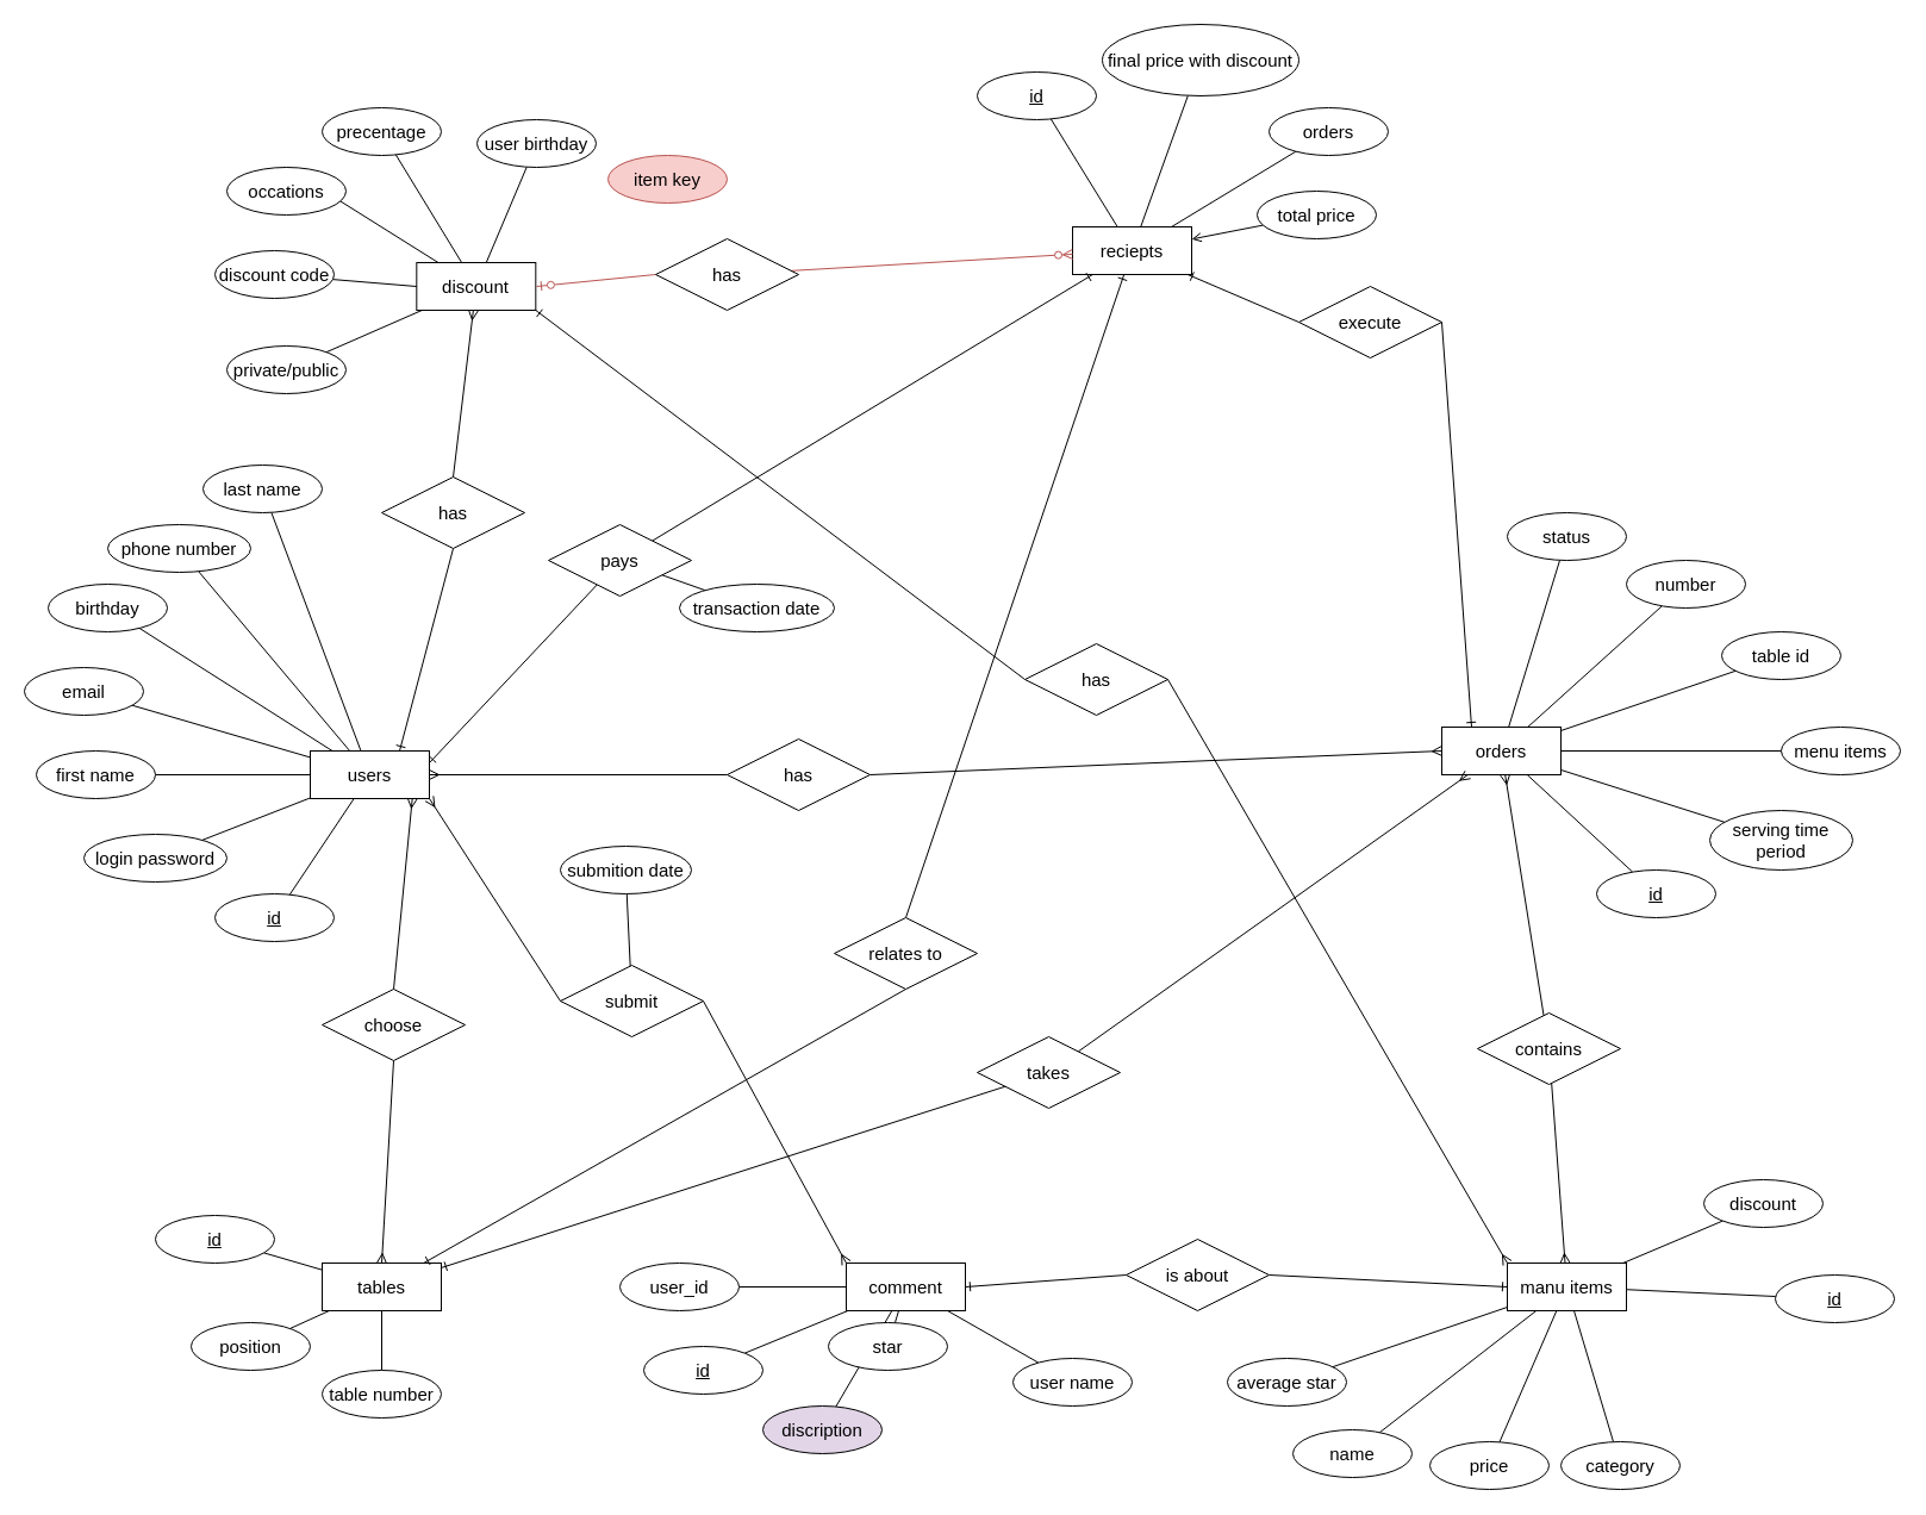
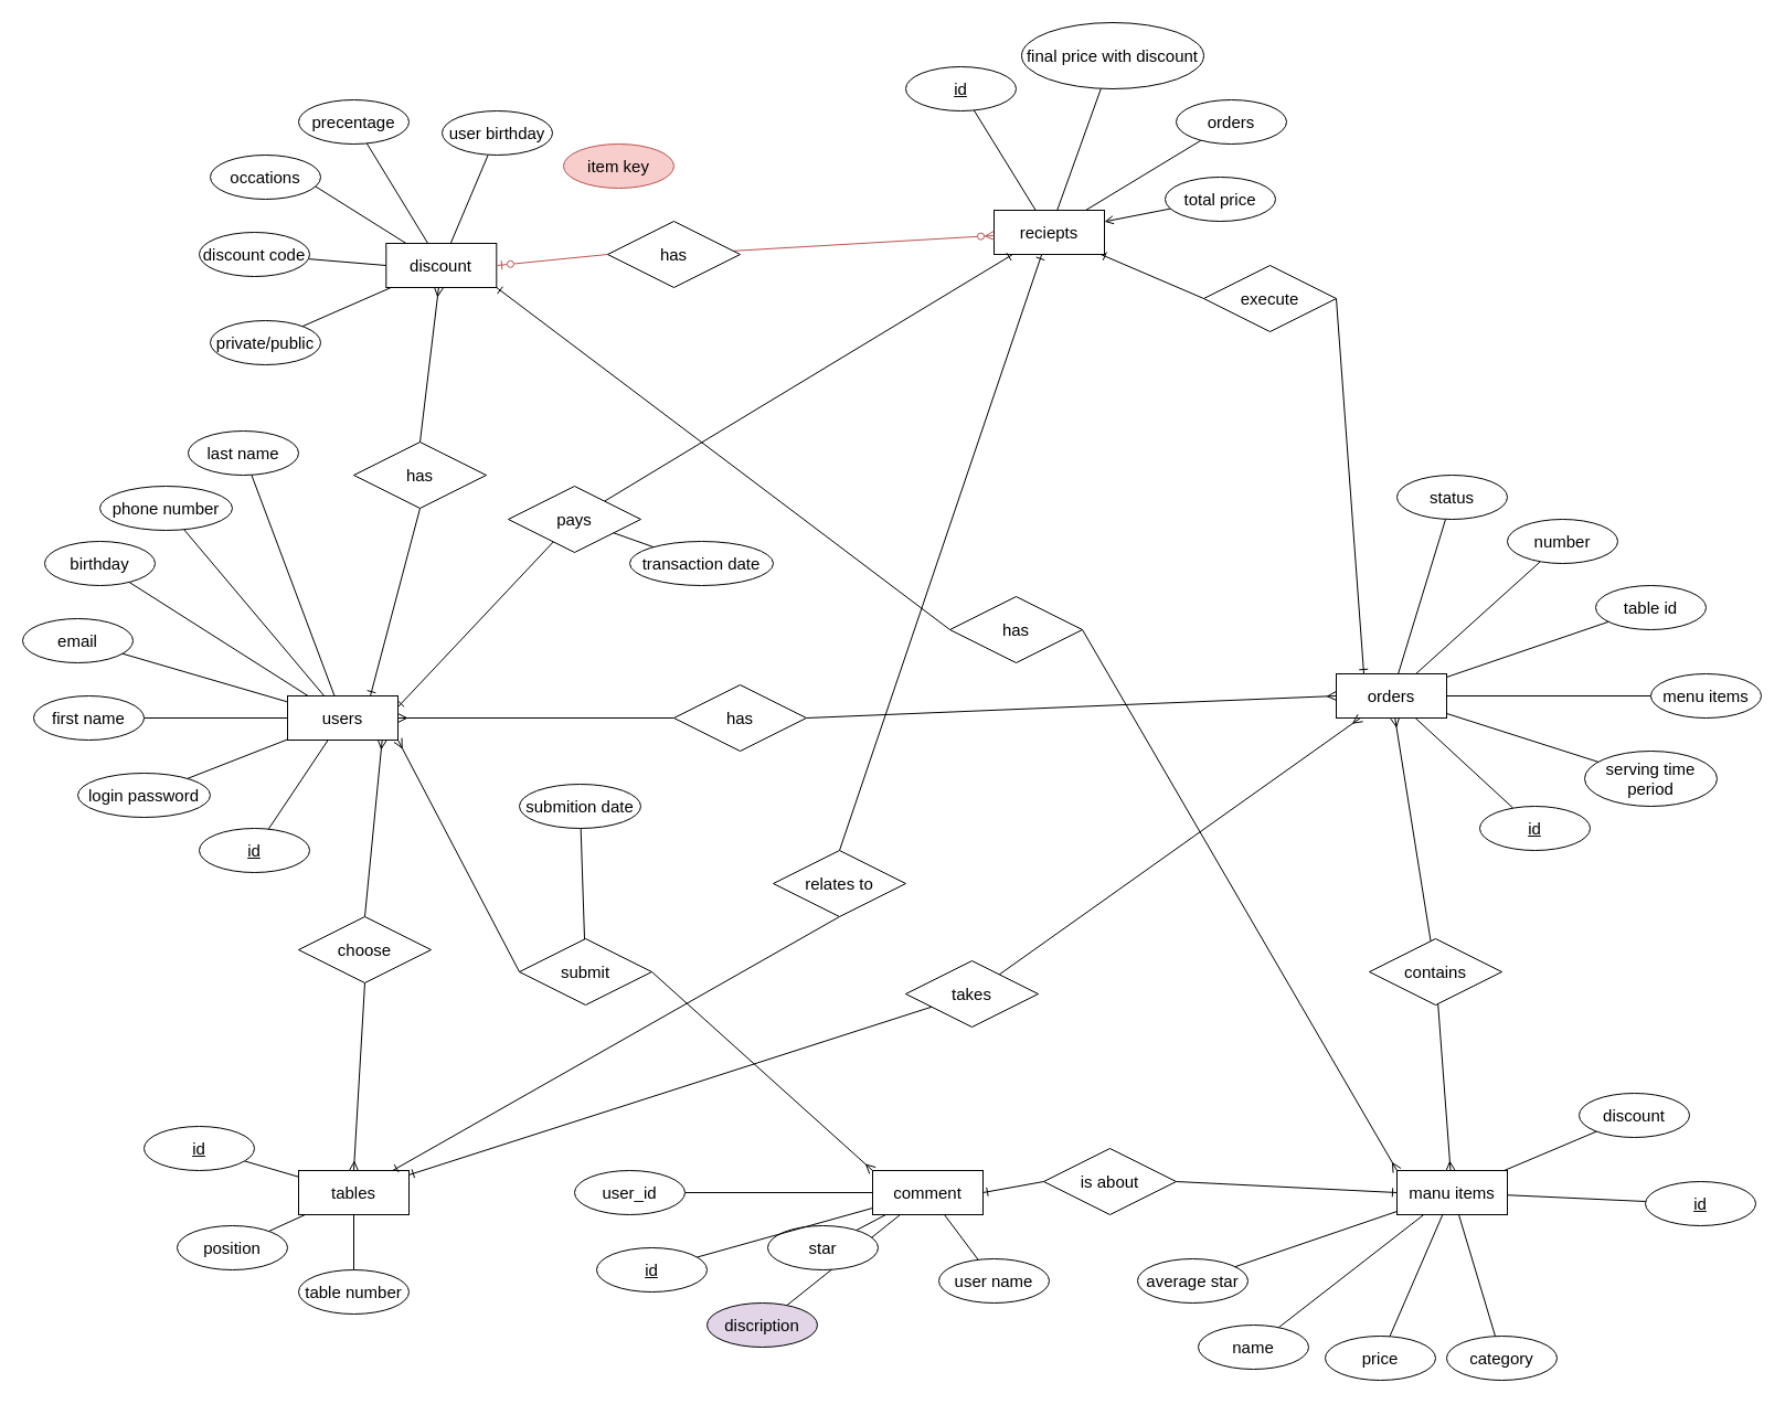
- <mxCell id="71" value="submit" style="shape=rhombus;perimeter=rhombusPerimeter;whiteSpace=wrap;html=1;align=center;fontSize=15;" vertex="1" parent="1"><mxGeometry x="470" y="810" width="120" height="60" as="geometry" /></mxCell>
+ <mxCell id="71" value="submit" style="shape=rhombus;perimeter=rhombusPerimeter;whiteSpace=wrap;html=1;align=center;fontSize=15;" vertex="1" parent="1"><mxGeometry x="470" y="850" width="120" height="60" as="geometry" /></mxCell>
- <mxCell id="81" value="comment" style="whiteSpace=wrap;html=1;align=center;fontSize=15;" vertex="1" parent="1"><mxGeometry x="710" y="1060" width="100" height="40" as="geometry" /></mxCell>
+ <mxCell id="81" value="comment" style="whiteSpace=wrap;html=1;align=center;fontSize=15;" vertex="1" parent="1"><mxGeometry x="790" y="1060" width="100" height="40" as="geometry" /></mxCell>
